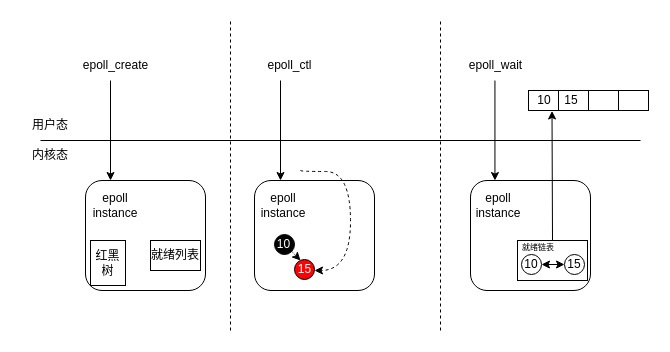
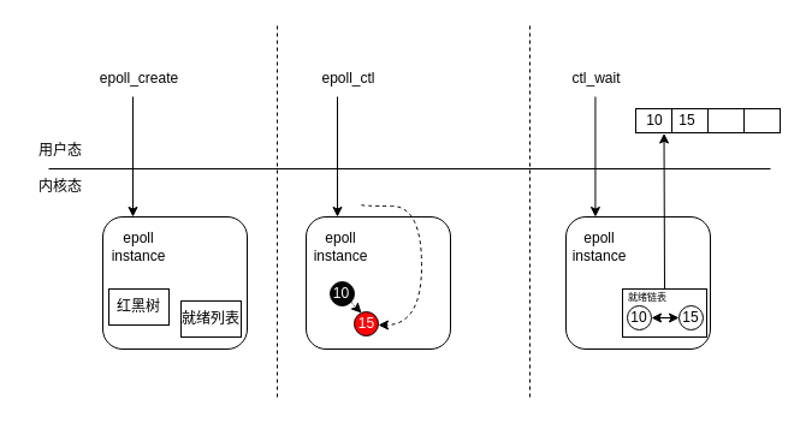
- <mxCell id="23" value="epoll_wait" style="text;html=1;align=center;verticalAlign=middle;resizable=0;points=[];autosize=1;strokeColor=none;fillColor=none;" vertex="1" parent="1"><mxGeometry x="455" y="50" width="80" height="30" as="geometry" /></mxCell>
+ <mxCell id="23" value="ctl_wait" style="text;html=1;align=center;verticalAlign=middle;resizable=0;points=[];autosize=1;strokeColor=none;fillColor=none;" vertex="1" parent="1"><mxGeometry x="455" y="50" width="80" height="30" as="geometry" /></mxCell>
- <mxCell id="14" value="就绪列表" style="rounded=0;whiteSpace=wrap;html=1;" vertex="1" parent="1"><mxGeometry x="150" y="240" width="50" height="30" as="geometry" /></mxCell>
+ <mxCell id="14" value="就绪列表" style="rounded=0;whiteSpace=wrap;html=1;" vertex="1" parent="1"><mxGeometry x="150" y="250" width="50" height="30" as="geometry" /></mxCell>
- <mxCell id="13" value="红黑树" style="rounded=0;whiteSpace=wrap;html=1;" vertex="1" parent="1"><mxGeometry x="90" y="240" width="35" height="45" as="geometry" /></mxCell>
+ <mxCell id="13" value="红黑树" style="rounded=0;whiteSpace=wrap;html=1;" vertex="1" parent="1"><mxGeometry x="90" y="240" width="50" height="30" as="geometry" /></mxCell>
